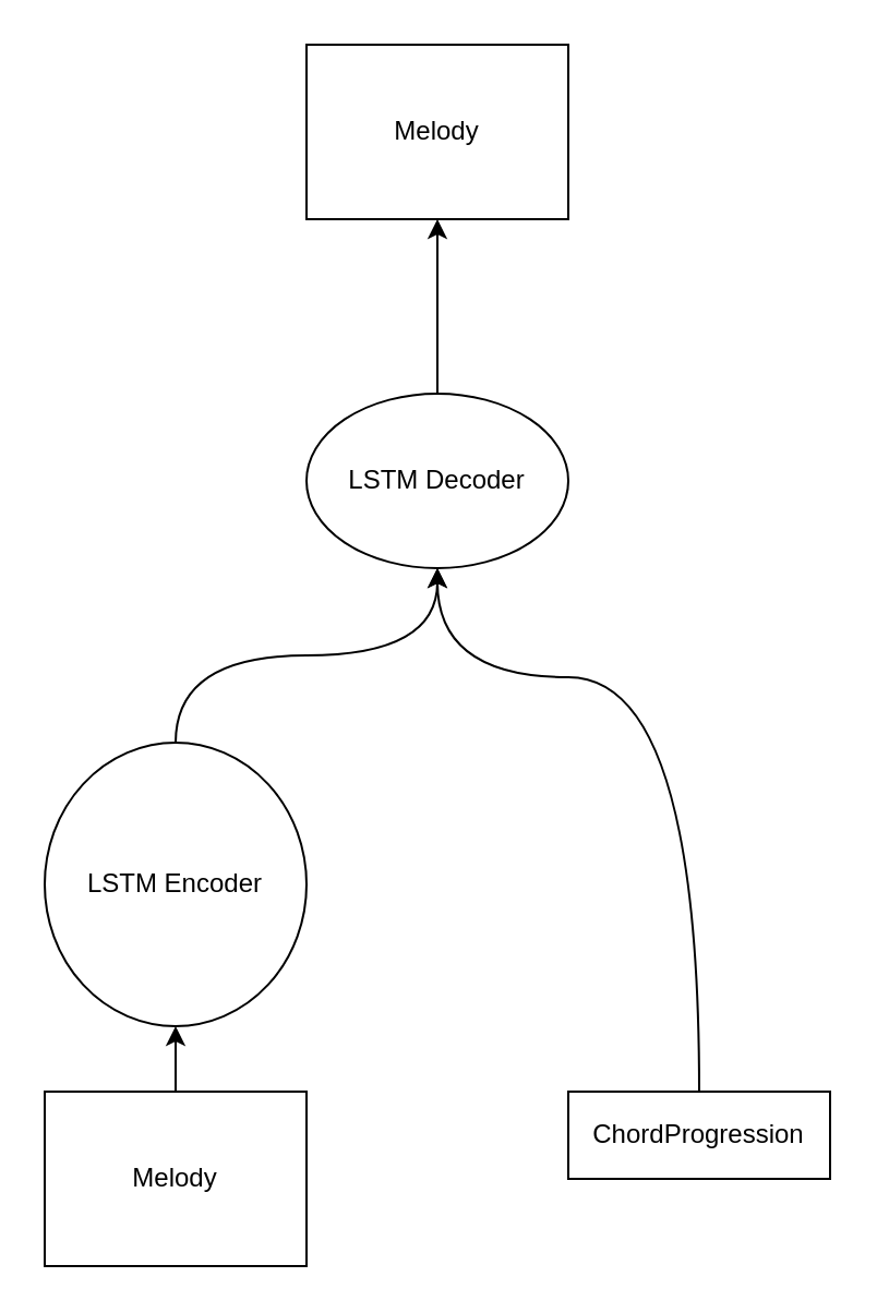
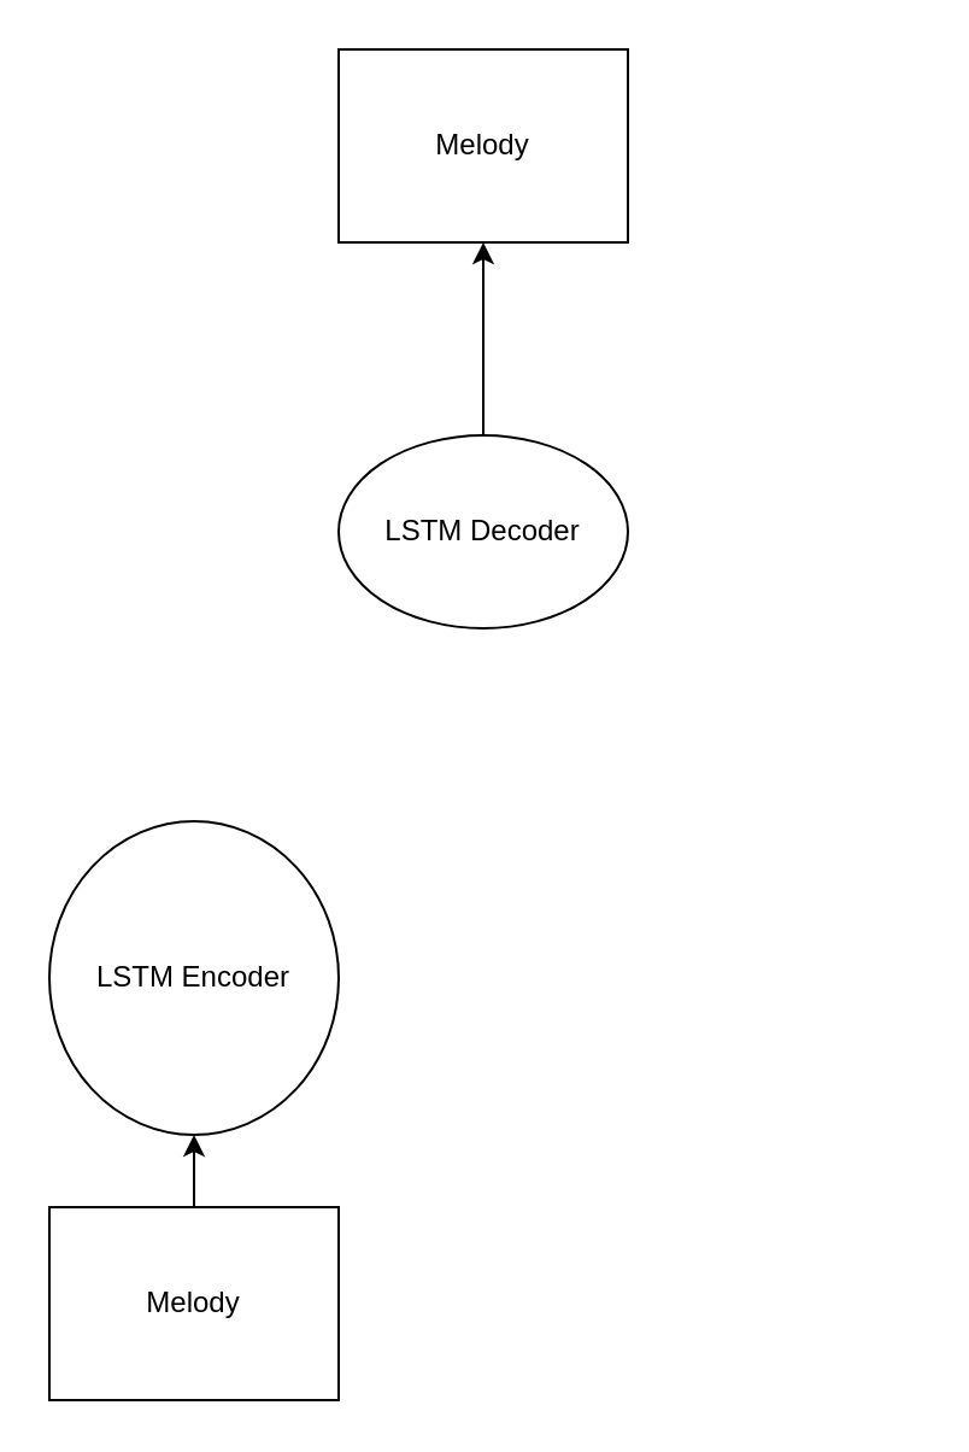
- <mxCell id="6" style="edgeStyle=orthogonalEdgeStyle;html=1;entryX=0.5;entryY=1;entryDx=0;entryDy=0;strokeWidth=1;curved=1;" edge="1" parent="1" source="7" target="9"><mxGeometry relative="1" as="geometry" /></mxCell>
- <mxCell id="4" style="edgeStyle=orthogonalEdgeStyle;curved=1;html=1;strokeWidth=1;" edge="1" parent="1" source="5" target="9"><mxGeometry relative="1" as="geometry"><Array as="points"><mxPoint x="320" y="310" /><mxPoint x="200" y="310" /></Array></mxGeometry></mxCell>
- <mxCell id="5" value="ChordProgression" style="rounded=0;whiteSpace=wrap;html=1;" vertex="1" parent="1"><mxGeometry x="260" y="500" width="120" height="40" as="geometry" /></mxCell>
